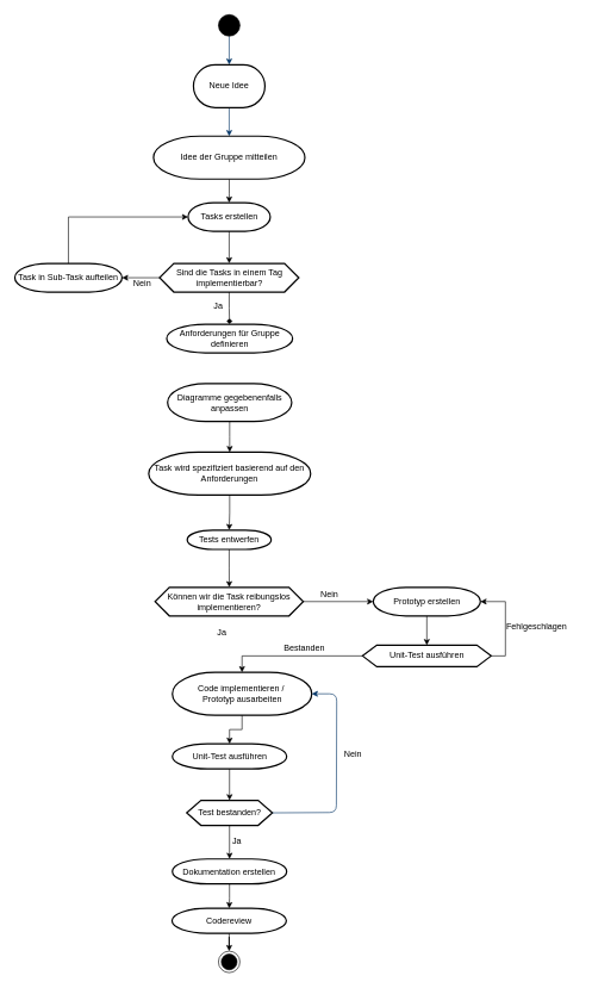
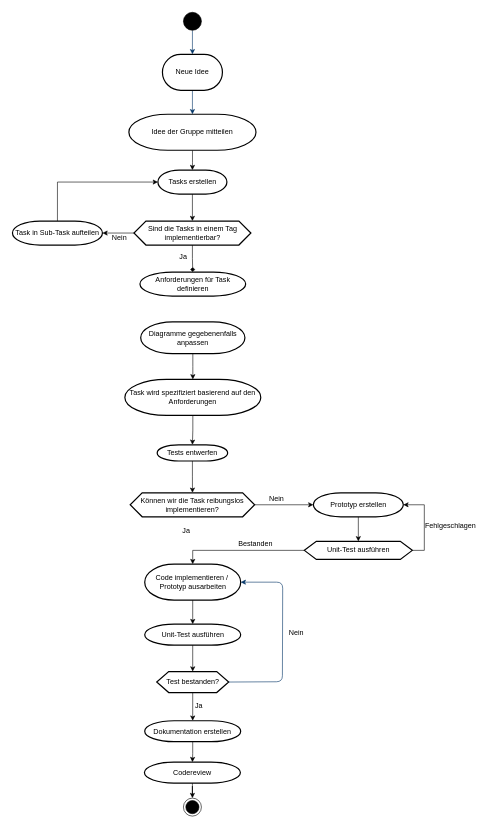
- <mxCell id="38" value="Anforderungen für Gruppe definieren" style="strokeWidth=2;html=1;shape=mxgraph.flowchart.terminator;whiteSpace=wrap;" vertex="1" parent="1"><mxGeometry x="232.54" y="453" width="176.24" height="40" as="geometry" /></mxCell>
+ <mxCell id="38" value="Anforderungen für Task definieren" style="strokeWidth=2;html=1;shape=mxgraph.flowchart.terminator;whiteSpace=wrap;" vertex="1" parent="1"><mxGeometry x="232.54" y="453" width="176.24" height="40" as="geometry" /></mxCell>
- <mxCell id="8" value="Code implementieren /&amp;nbsp;&lt;div&gt;Prototyp ausarbeiten&lt;/div&gt;" style="strokeWidth=2;html=1;shape=mxgraph.flowchart.terminator;whiteSpace=wrap;" vertex="1" parent="1"><mxGeometry x="240.5" y="940" width="195" height="60" as="geometry" /></mxCell>
+ <mxCell id="8" value="Code implementieren /&amp;nbsp;&lt;div&gt;Prototyp ausarbeiten&lt;/div&gt;" style="strokeWidth=2;html=1;shape=mxgraph.flowchart.terminator;whiteSpace=wrap;" vertex="1" parent="1"><mxGeometry x="240.5" y="940" width="160" height="60" as="geometry" /></mxCell>
